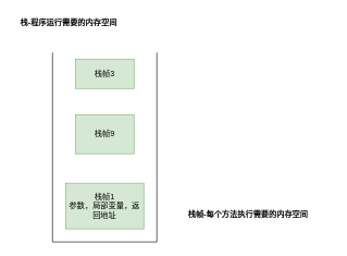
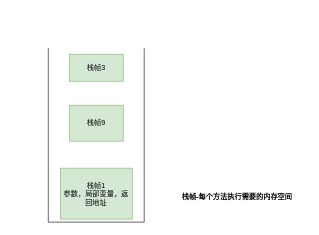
- <mxCell id="8" value="栈-程序运行需要的内存空间" style="text;html=1;strokeColor=none;fillColor=none;align=center;verticalAlign=middle;whiteSpace=wrap;rounded=0;shadow=0;glass=0;sketch=0;fontStyle=1" parent="1" vertex="1"><mxGeometry x="20" y="20" width="170" height="30" as="geometry" /></mxCell>
- <mxCell id="5" value="栈帧1&lt;br&gt;参数，局部变量，返回地址" style="rounded=0;whiteSpace=wrap;html=1;shadow=0;glass=0;sketch=0;fillColor=#d5e8d4;strokeColor=#82b366;" parent="1" vertex="1"><mxGeometry x="100" y="280" width="120" height="70" as="geometry" /></mxCell>
+ <mxCell id="5" value="栈帧1&lt;br&gt;参数，局部变量，返回地址" style="rounded=0;whiteSpace=wrap;html=1;shadow=0;glass=0;sketch=0;fillColor=#d5e8d4;strokeColor=#82b366;" parent="1" vertex="1"><mxGeometry x="100" y="280" width="120" height="85" as="geometry" /></mxCell>
- <mxCell id="9" value="&lt;b&gt;栈帧-每个方法执行需要的内存空间&lt;/b&gt;" style="text;html=1;strokeColor=none;fillColor=none;align=center;verticalAlign=middle;whiteSpace=wrap;rounded=0;shadow=0;glass=0;sketch=0;" parent="1" vertex="1"><mxGeometry x="265" y="305" width="230" height="45" as="geometry" /></mxCell>
+ <mxCell id="9" value="&lt;b&gt;栈帧-每个方法执行需要的内存空间&lt;/b&gt;" style="text;html=1;strokeColor=none;fillColor=none;align=center;verticalAlign=middle;whiteSpace=wrap;rounded=0;shadow=0;glass=0;sketch=0;" parent="1" vertex="1"><mxGeometry x="280" y="305" width="230" height="45" as="geometry" /></mxCell>
